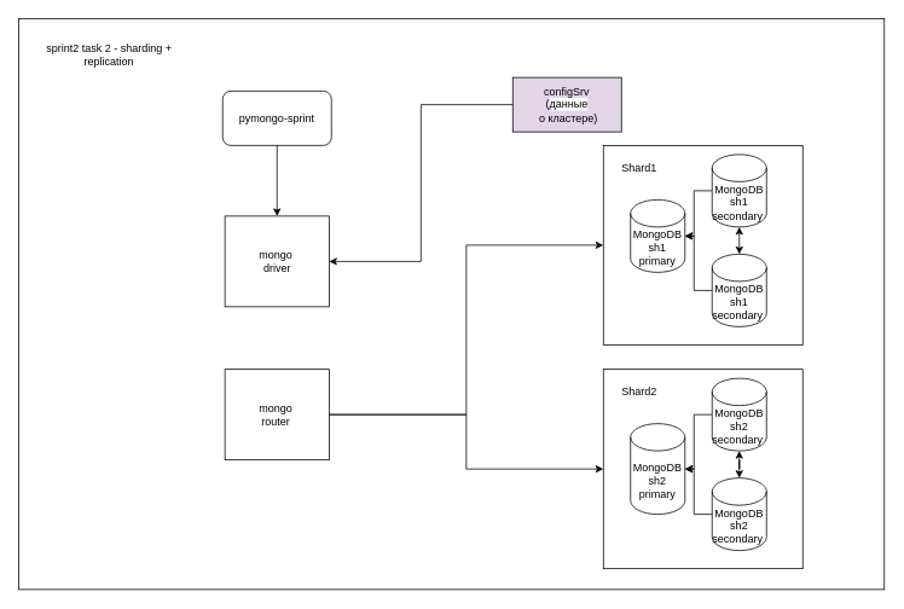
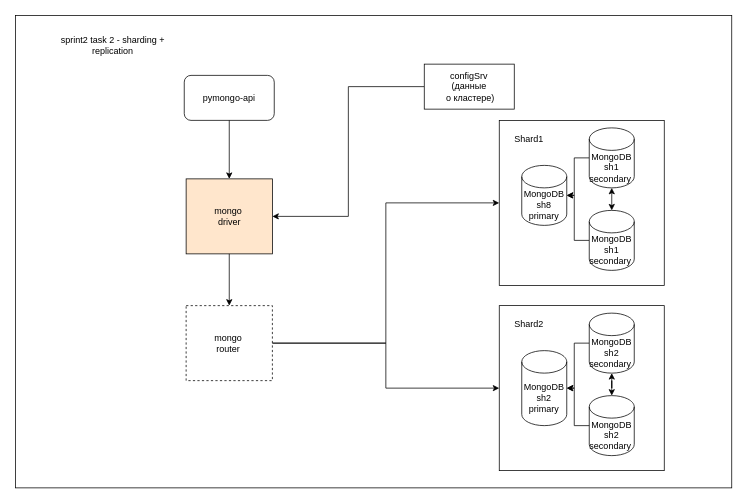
- <mxCell id="10" value="sprint2 task 2 -&amp;nbsp;sharding + replication" style="text;html=1;align=center;verticalAlign=middle;whiteSpace=wrap;rounded=0;" parent="1" vertex="1"><mxGeometry x="45" y="45" width="150" height="30" as="geometry" /></mxCell>
+ <mxCell id="10" value="sprint2 task 2 -&amp;nbsp;sharding + replication" style="text;html=1;align=center;verticalAlign=middle;whiteSpace=wrap;rounded=0;" parent="1" vertex="1"><mxGeometry x="75" y="45" width="150" height="30" as="geometry" /></mxCell>
- <mxCell id="8" value="configSrv&lt;div&gt;(&lt;font style=&quot;font-size: 12px;&quot;&gt;&lt;span style=&quot;text-wrap: nowrap; background-color: rgb(255, 255, 255);&quot;&gt;данные&lt;br&gt;&lt;/span&gt;&lt;span style=&quot;text-wrap: nowrap; background-color: initial;&quot;&gt;&amp;nbsp;о кластере&lt;/span&gt;&lt;/font&gt;)&lt;/div&gt;" style="rounded=0;whiteSpace=wrap;html=1;fillColor=#e1d5e7;" parent="1" vertex="1"><mxGeometry x="565" y="85" width="120" height="60" as="geometry" /></mxCell>
+ <mxCell id="8" value="configSrv&lt;div&gt;(&lt;font style=&quot;font-size: 12px;&quot;&gt;&lt;span style=&quot;text-wrap: nowrap; background-color: rgb(255, 255, 255);&quot;&gt;данные&lt;br&gt;&lt;/span&gt;&lt;span style=&quot;text-wrap: nowrap; background-color: initial;&quot;&gt;&amp;nbsp;о кластере&lt;/span&gt;&lt;/font&gt;)&lt;/div&gt;" style="rounded=0;whiteSpace=wrap;html=1;" parent="1" vertex="1"><mxGeometry x="565" y="85" width="120" height="60" as="geometry" /></mxCell>
- <mxCell id="3" value="pymongo-sprint" style="rounded=1;whiteSpace=wrap;html=1;" parent="1" vertex="1"><mxGeometry x="245" y="100" width="120" height="60" as="geometry" /></mxCell>
+ <mxCell id="3" value="pymongo-api" style="rounded=1;whiteSpace=wrap;html=1;" parent="1" vertex="1"><mxGeometry x="245" y="100" width="120" height="60" as="geometry" /></mxCell>
- <mxCell id="14" value="MongoDB&lt;br&gt;sh1 primary" style="shape=cylinder3;whiteSpace=wrap;html=1;boundedLbl=1;backgroundOutline=1;size=15;" parent="1" vertex="1"><mxGeometry x="695" y="220" width="60" height="80" as="geometry" /></mxCell>
+ <mxCell id="14" value="MongoDB&lt;br&gt;sh8 primary" style="shape=cylinder3;whiteSpace=wrap;html=1;boundedLbl=1;backgroundOutline=1;size=15;" parent="1" vertex="1"><mxGeometry x="695" y="220" width="60" height="80" as="geometry" /></mxCell>
- <mxCell id="11" value="mongo&amp;nbsp;&lt;div&gt;&lt;span style=&quot;white-space-collapse: preserve;&quot; data-src-align=&quot;0:13&quot; class=&quot;EzKURWReUAB5oZgtQNkl&quot;&gt;driver&lt;/span&gt;&lt;/div&gt;" style="rounded=0;whiteSpace=wrap;html=1;" parent="1" vertex="1"><mxGeometry x="247.5" y="238" width="115" height="100" as="geometry" /></mxCell>
+ <mxCell id="11" value="mongo&amp;nbsp;&lt;div&gt;&lt;span style=&quot;white-space-collapse: preserve;&quot; data-src-align=&quot;0:13&quot; class=&quot;EzKURWReUAB5oZgtQNkl&quot;&gt;driver&lt;/span&gt;&lt;/div&gt;" style="rounded=0;whiteSpace=wrap;html=1;fillColor=#ffe6cc;" parent="1" vertex="1"><mxGeometry x="247.5" y="238" width="115" height="100" as="geometry" /></mxCell>
+ <mxCell id="12" style="edgeStyle=orthogonalEdgeStyle;rounded=0;orthogonalLoop=1;jettySize=auto;html=1;exitX=0.5;exitY=1;exitDx=0;exitDy=0;entryX=0.5;entryY=0;entryDx=0;entryDy=0;" parent="1" source="11" target="6" edge="1"><mxGeometry relative="1" as="geometry"><mxPoint x="315" y="170" as="sourcePoint" /><mxPoint x="315" y="230" as="targetPoint" /></mxGeometry></mxCell>
- <mxCell id="6" value="mongo&amp;nbsp;&lt;div&gt;&lt;span style=&quot;white-space-collapse: preserve;&quot; data-src-align=&quot;0:13&quot; class=&quot;EzKURWReUAB5oZgtQNkl&quot;&gt;router &lt;/span&gt;&lt;/div&gt;" style="rounded=0;whiteSpace=wrap;html=1;" parent="1" vertex="1"><mxGeometry x="247.5" y="407" width="115" height="100" as="geometry" /></mxCell>
+ <mxCell id="6" value="mongo&amp;nbsp;&lt;div&gt;&lt;span style=&quot;white-space-collapse: preserve;&quot; data-src-align=&quot;0:13&quot; class=&quot;EzKURWReUAB5oZgtQNkl&quot;&gt;router &lt;/span&gt;&lt;/div&gt;" style="rounded=0;whiteSpace=wrap;html=1;dashed=1;" parent="1" vertex="1"><mxGeometry x="247.5" y="407" width="115" height="100" as="geometry" /></mxCell>
